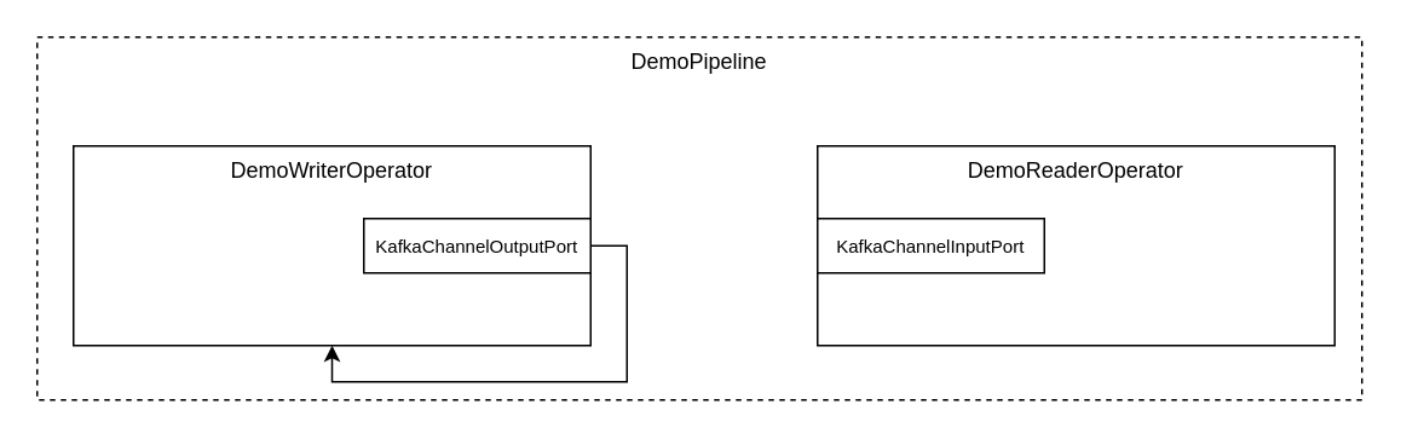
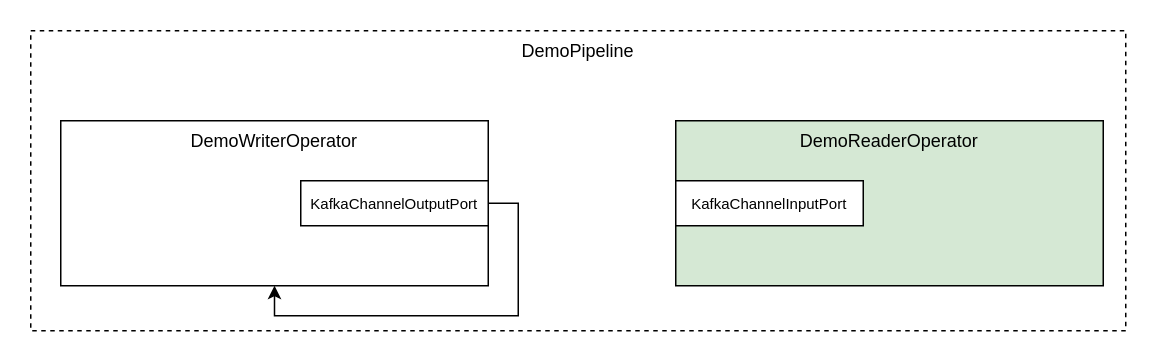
- <mxCell id="5" value="DemoReaderOperator" style="rounded=0;whiteSpace=wrap;html=1;labelPosition=center;verticalLabelPosition=middle;align=center;verticalAlign=top;" parent="1" vertex="1"><mxGeometry x="450" y="80" width="285" height="110" as="geometry" /></mxCell>
+ <mxCell id="5" value="DemoReaderOperator" style="rounded=0;whiteSpace=wrap;html=1;labelPosition=center;verticalLabelPosition=middle;align=center;verticalAlign=top;fillColor=#d5e8d4;" parent="1" vertex="1"><mxGeometry x="450" y="80" width="285" height="110" as="geometry" /></mxCell>
